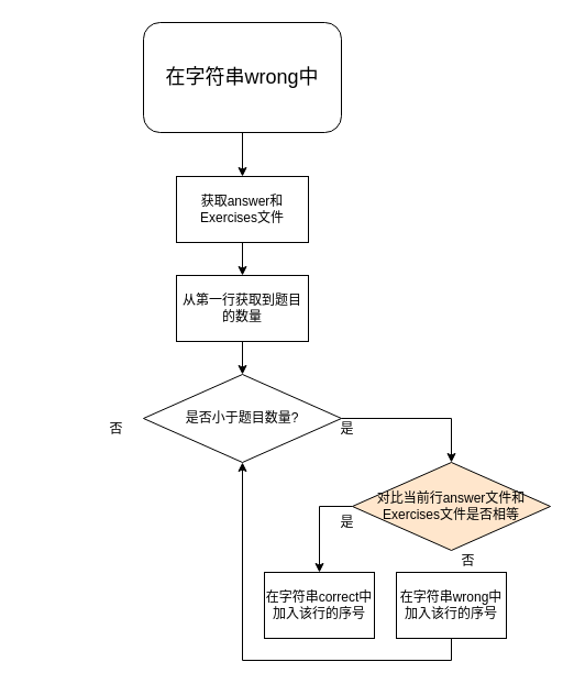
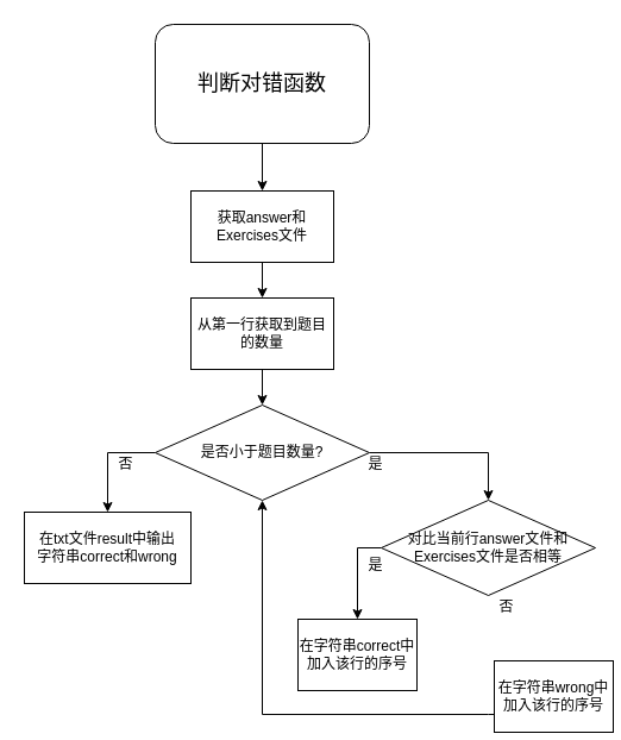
- <mxCell id="3" value="&lt;font style=&quot;font-size: 18px&quot;&gt;在字符串wrong中&lt;/font&gt;" style="rounded=1;whiteSpace=wrap;html=1;" vertex="1" parent="1"><mxGeometry x="130" y="20" width="180" height="100" as="geometry" /></mxCell>
+ <mxCell id="3" value="&lt;font style=&quot;font-size: 18px&quot;&gt;判断对错函数&lt;/font&gt;" style="rounded=1;whiteSpace=wrap;html=1;" vertex="1" parent="1"><mxGeometry x="130" y="20" width="180" height="100" as="geometry" /></mxCell>
+ <mxCell id="9" style="edgeStyle=orthogonalEdgeStyle;rounded=0;orthogonalLoop=1;jettySize=auto;html=1;" edge="1" parent="1" source="10" target="19"><mxGeometry relative="1" as="geometry"><Array as="points"><mxPoint x="90" y="380" /></Array></mxGeometry></mxCell>
+ <mxCell id="19" value="在txt文件result中输出&lt;br&gt;字符串correct和wrong" style="rounded=0;whiteSpace=wrap;html=1;" vertex="1" parent="1"><mxGeometry x="20" y="430" width="140" height="60" as="geometry" /></mxCell>
- <mxCell id="12" value="对比当前行answer文件和Exercises文件是否相等" style="rhombus;whiteSpace=wrap;html=1;fillColor=#ffe6cc;" vertex="1" parent="1"><mxGeometry x="320" y="420" width="180" height="80" as="geometry" /></mxCell>
+ <mxCell id="12" value="对比当前行answer文件和Exercises文件是否相等" style="rhombus;whiteSpace=wrap;html=1;" vertex="1" parent="1"><mxGeometry x="320" y="420" width="180" height="80" as="geometry" /></mxCell>
- <mxCell id="16" value="在字符串correct中&lt;br&gt;加入该行的序号" style="rounded=0;whiteSpace=wrap;html=1;" vertex="1" parent="1"><mxGeometry x="240" y="520" width="100" height="60" as="geometry" /></mxCell>
+ <mxCell id="16" value="在字符串correct中&lt;br&gt;加入该行的序号" style="rounded=0;whiteSpace=wrap;html=1;" vertex="1" parent="1"><mxGeometry x="250" y="520" width="100" height="60" as="geometry" /></mxCell>
- <mxCell id="15" value="&lt;span&gt;在字符串wrong中&lt;/span&gt;&lt;br&gt;&lt;span&gt;加入该行的序号&lt;/span&gt;" style="rounded=0;whiteSpace=wrap;html=1;" vertex="1" parent="1"><mxGeometry x="360" y="520" width="100" height="60" as="geometry" /></mxCell>
+ <mxCell id="15" value="&lt;span&gt;在字符串wrong中&lt;/span&gt;&lt;br&gt;&lt;span&gt;加入该行的序号&lt;/span&gt;" style="rounded=0;whiteSpace=wrap;html=1;" vertex="1" parent="1"><mxGeometry x="415" y="555" width="100" height="60" as="geometry" /></mxCell>
